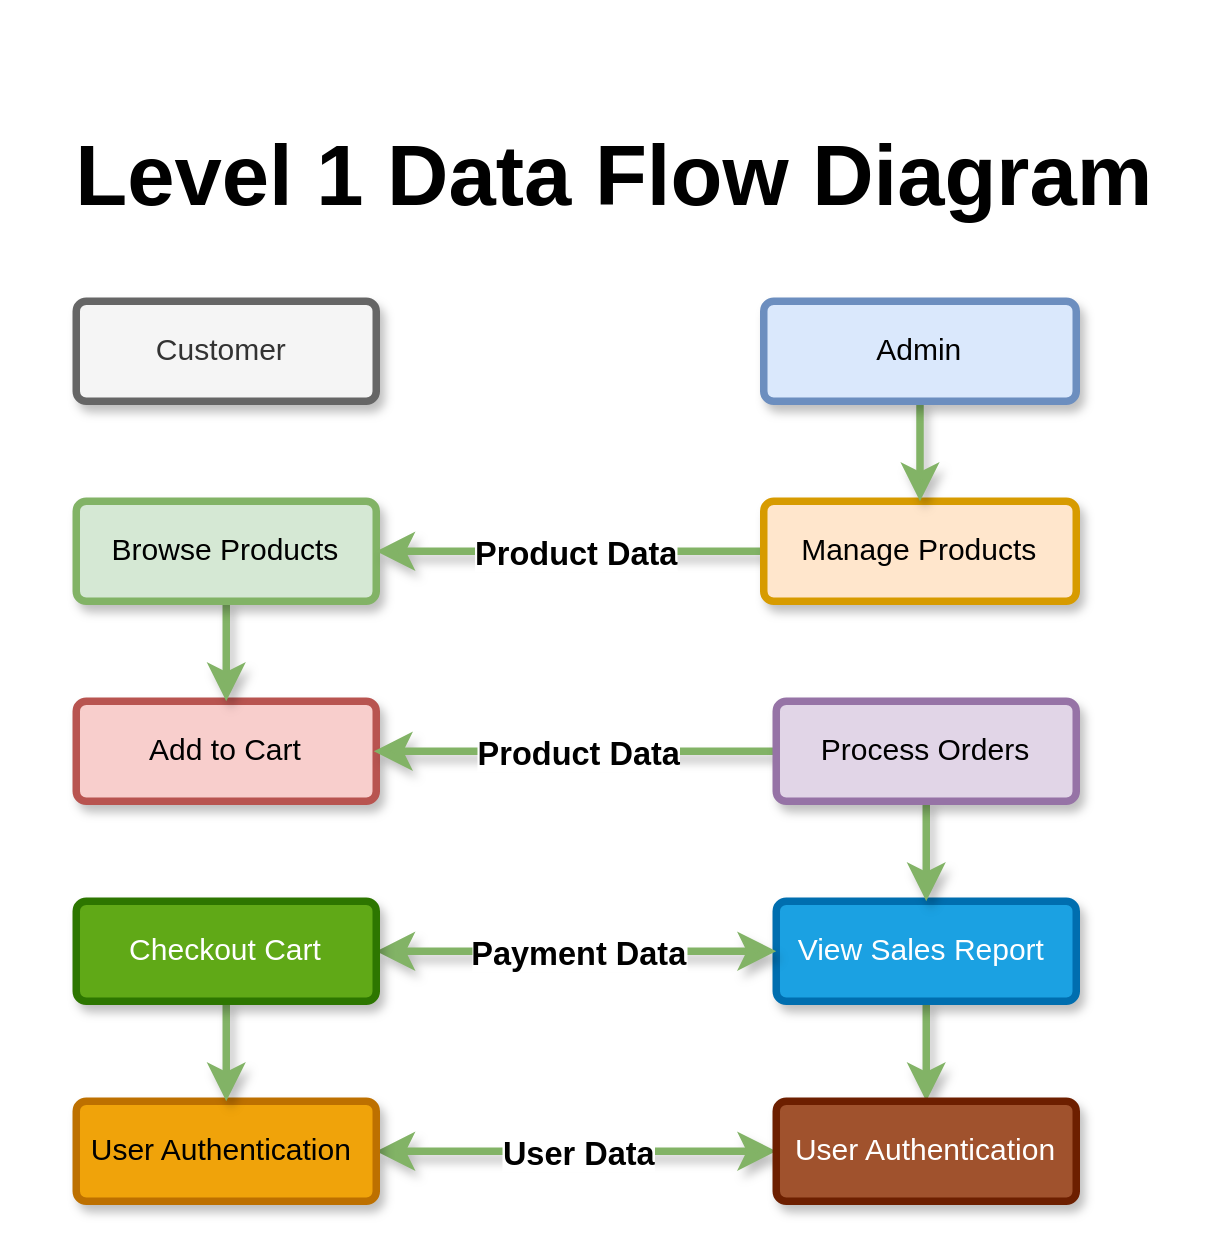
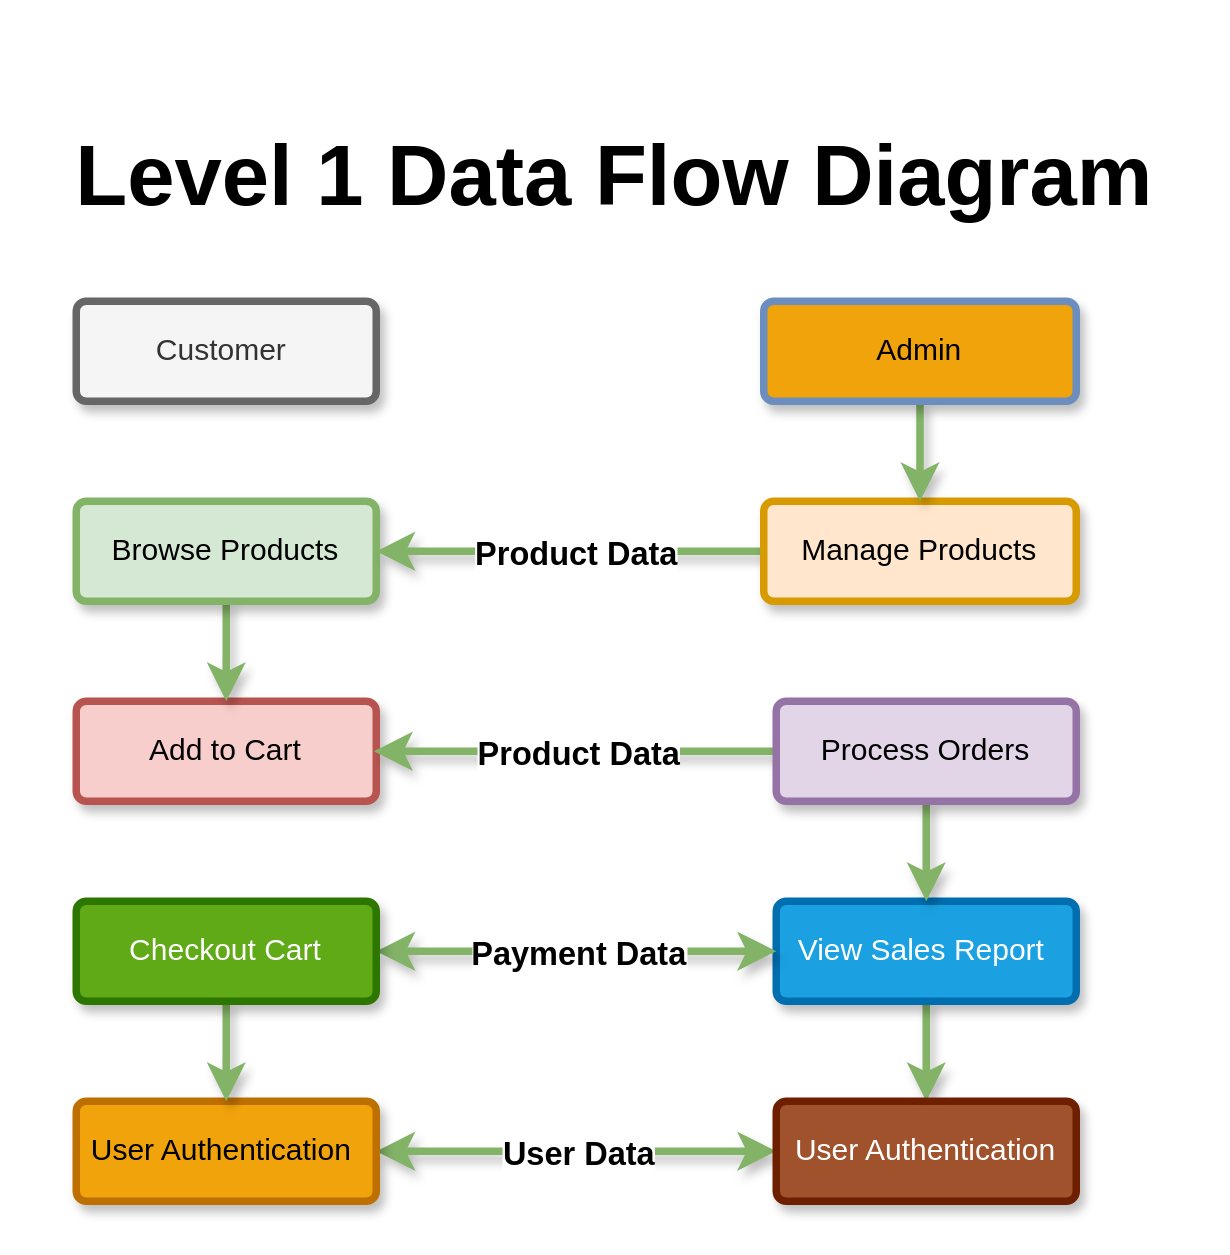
- <mxCell id="17" value="Admin" style="rounded=1;arcSize=10;whiteSpace=wrap;html=1;align=center;strokeWidth=3;shadow=1;fillColor=#dae8fc;strokeColor=#6c8ebf;" vertex="1" parent="1"><mxGeometry x="305" y="120" width="125" height="40" as="geometry" /></mxCell>
+ <mxCell id="17" value="Admin" style="rounded=1;arcSize=10;whiteSpace=wrap;html=1;align=center;strokeWidth=3;shadow=1;fillColor=#f0a30a;strokeColor=#6c8ebf;" vertex="1" parent="1"><mxGeometry x="305" y="120" width="125" height="40" as="geometry" /></mxCell>
